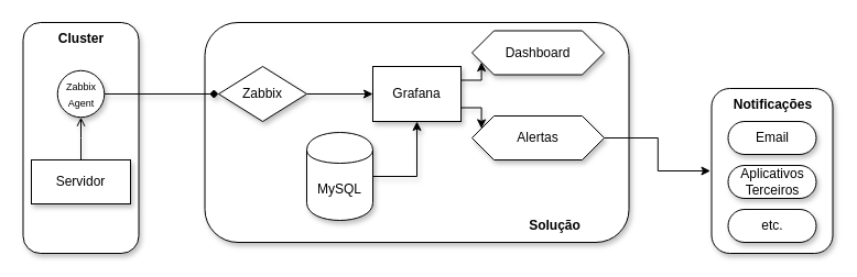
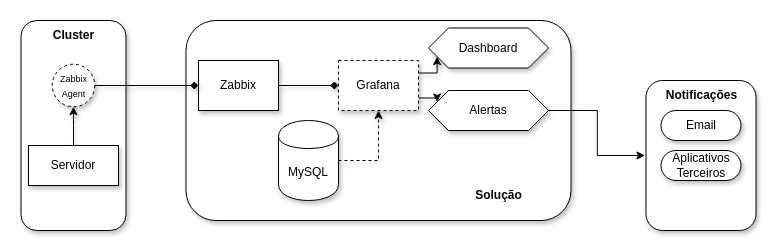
- <mxCell id="13" value="&lt;div&gt;&lt;font style=&quot;font-size: 9px;&quot;&gt;Zabbix Agent&lt;/font&gt;&lt;/div&gt;" style="ellipse;whiteSpace=wrap;html=1;aspect=fixed;shadow=1;" parent="1" vertex="1"><mxGeometry x="51.75" y="63.75" width="42.5" height="42.5" as="geometry" /></mxCell>
+ <mxCell id="13" value="&lt;div&gt;&lt;font style=&quot;font-size: 9px;&quot;&gt;Zabbix Agent&lt;/font&gt;&lt;/div&gt;" style="ellipse;whiteSpace=wrap;html=1;aspect=fixed;shadow=1;dashed=1;" parent="1" vertex="1"><mxGeometry x="51.75" y="63.75" width="42.5" height="42.5" as="geometry" /></mxCell>
- <mxCell id="6" value="&lt;div&gt;Zabbix&lt;/div&gt;" style="rhombus;html=1;whiteSpace=wrap;shadow=1;" parent="1" vertex="1"><mxGeometry x="198" y="60" width="80" height="50" as="geometry" /></mxCell>
+ <mxCell id="6" value="&lt;div&gt;Zabbix&lt;/div&gt;" style="html=1;whiteSpace=wrap;shadow=1;" parent="1" vertex="1"><mxGeometry x="198" y="60" width="80" height="50" as="geometry" /></mxCell>
- <mxCell id="5" style="edgeStyle=orthogonalEdgeStyle;rounded=0;orthogonalLoop=1;jettySize=auto;html=1;exitX=1;exitY=0.5;exitDx=0;exitDy=0;entryX=0;entryY=0.5;entryDx=0;entryDy=0;shadow=1;" parent="1" source="6" target="9" edge="1"><mxGeometry relative="1" as="geometry" /></mxCell>
+ <mxCell id="5" style="edgeStyle=orthogonalEdgeStyle;rounded=0;orthogonalLoop=1;jettySize=auto;html=1;exitX=1;exitY=0.5;exitDx=0;exitDy=0;entryX=0;entryY=0.5;entryDx=0;entryDy=0;shadow=1;endArrow=diamond;" parent="1" source="6" target="9" edge="1"><mxGeometry relative="1" as="geometry" /></mxCell>
- <mxCell id="9" value="&lt;div&gt;Grafana&lt;/div&gt;" style="html=1;whiteSpace=wrap;shadow=1;" parent="1" vertex="1"><mxGeometry x="338" y="60" width="80" height="50" as="geometry" /></mxCell>
+ <mxCell id="9" value="&lt;div&gt;Grafana&lt;/div&gt;" style="html=1;whiteSpace=wrap;shadow=1;dashed=1;" parent="1" vertex="1"><mxGeometry x="338" y="60" width="80" height="50" as="geometry" /></mxCell>
- <mxCell id="14" value="" style="edgeStyle=orthogonalEdgeStyle;rounded=0;orthogonalLoop=1;jettySize=auto;html=1;shadow=1;endArrow=open;" parent="1" source="15" target="13" edge="1"><mxGeometry relative="1" as="geometry" /></mxCell>
+ <mxCell id="14" value="" style="edgeStyle=orthogonalEdgeStyle;rounded=0;orthogonalLoop=1;jettySize=auto;html=1;shadow=1;" parent="1" source="15" target="13" edge="1"><mxGeometry relative="1" as="geometry" /></mxCell>
- <mxCell id="18" value="&lt;div&gt;Alertas&lt;/div&gt;" style="shape=hexagon;perimeter=hexagonPerimeter2;whiteSpace=wrap;html=1;fixedSize=1;shadow=1;" parent="1" vertex="1"><mxGeometry x="428" y="105" width="120" height="40" as="geometry" /></mxCell>
+ <mxCell id="18" value="&lt;div&gt;Alertas&lt;/div&gt;" style="shape=hexagon;perimeter=hexagonPerimeter2;whiteSpace=wrap;html=1;fixedSize=1;shadow=1;" parent="1" vertex="1"><mxGeometry x="428" y="90" width="120" height="40" as="geometry" /></mxCell>
- <mxCell id="10" style="edgeStyle=orthogonalEdgeStyle;rounded=0;orthogonalLoop=1;jettySize=auto;html=1;exitX=1;exitY=0.5;exitDx=0;exitDy=0;entryX=0.5;entryY=1;entryDx=0;entryDy=0;shadow=1;" parent="1" source="11" target="9" edge="1"><mxGeometry relative="1" as="geometry" /></mxCell>
+ <mxCell id="10" style="edgeStyle=orthogonalEdgeStyle;rounded=0;orthogonalLoop=1;jettySize=auto;html=1;exitX=1;exitY=0.5;exitDx=0;exitDy=0;entryX=0.5;entryY=1;entryDx=0;entryDy=0;shadow=1;dashed=1;" parent="1" source="11" target="9" edge="1"><mxGeometry relative="1" as="geometry" /></mxCell>
- <mxCell id="20" value="&lt;div&gt;&lt;b&gt;Solução&lt;/b&gt;&lt;/div&gt;" style="text;html=1;align=center;verticalAlign=middle;resizable=0;points=[];autosize=1;strokeColor=none;fillColor=none;" parent="1" vertex="1"><mxGeometry x="468" y="190" width="70" height="30" as="geometry" /></mxCell>
+ <mxCell id="20" value="&lt;div&gt;&lt;b&gt;Solução&lt;/b&gt;&lt;/div&gt;" style="text;html=1;align=center;verticalAlign=middle;resizable=0;points=[];autosize=1;strokeColor=none;fillColor=none;" parent="1" vertex="1"><mxGeometry x="463" y="180" width="70" height="30" as="geometry" /></mxCell>
- <mxCell id="23" value="&lt;div&gt;etc.&lt;/div&gt;" style="html=1;dashed=0;whiteSpace=wrap;shape=mxgraph.dfd.start;shadow=1;" parent="1" vertex="1"><mxGeometry x="660.5" y="190" width="80" height="30" as="geometry" /></mxCell>
